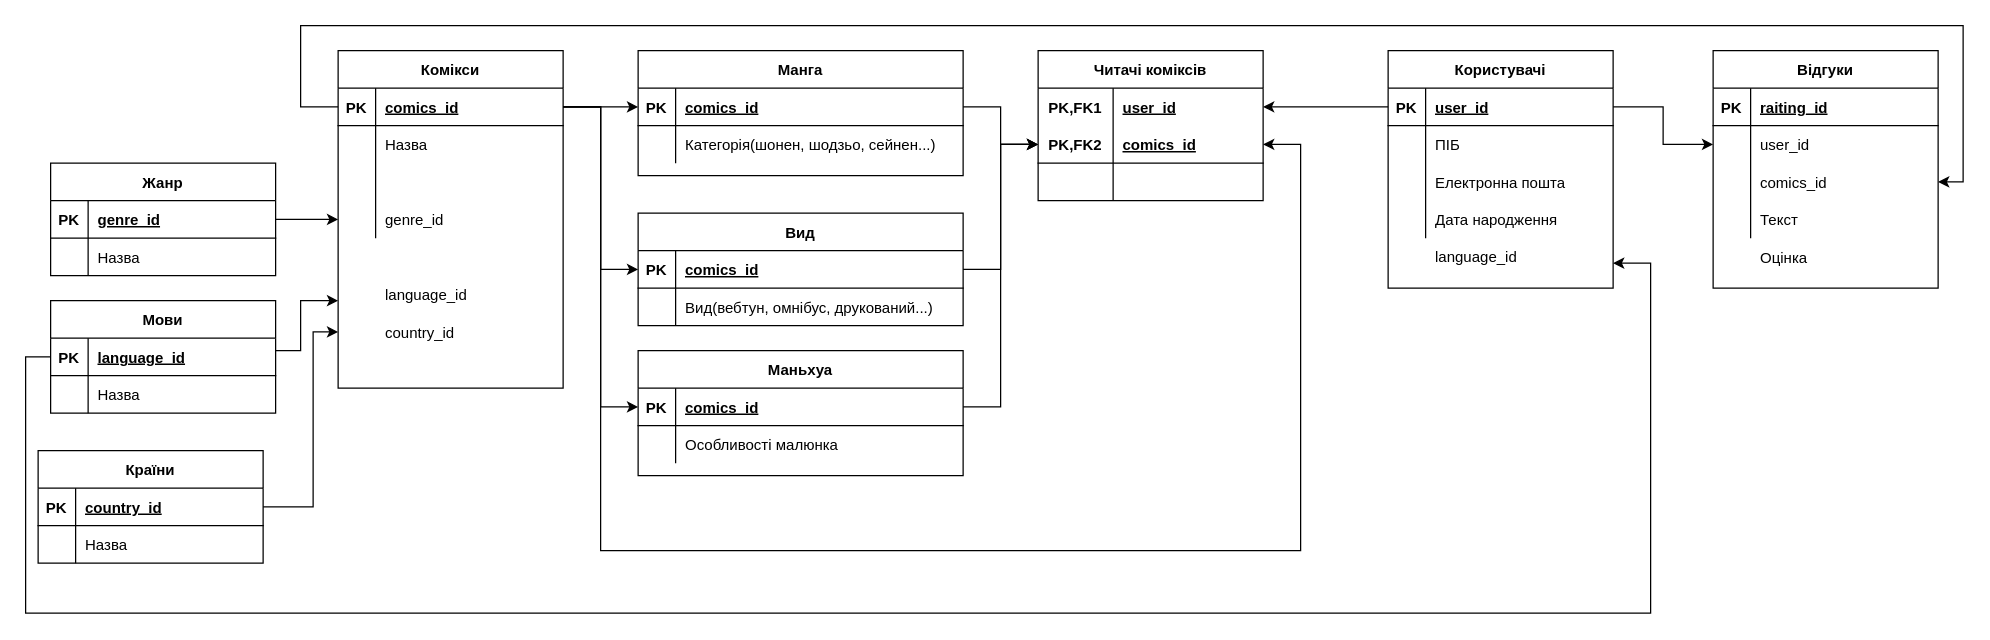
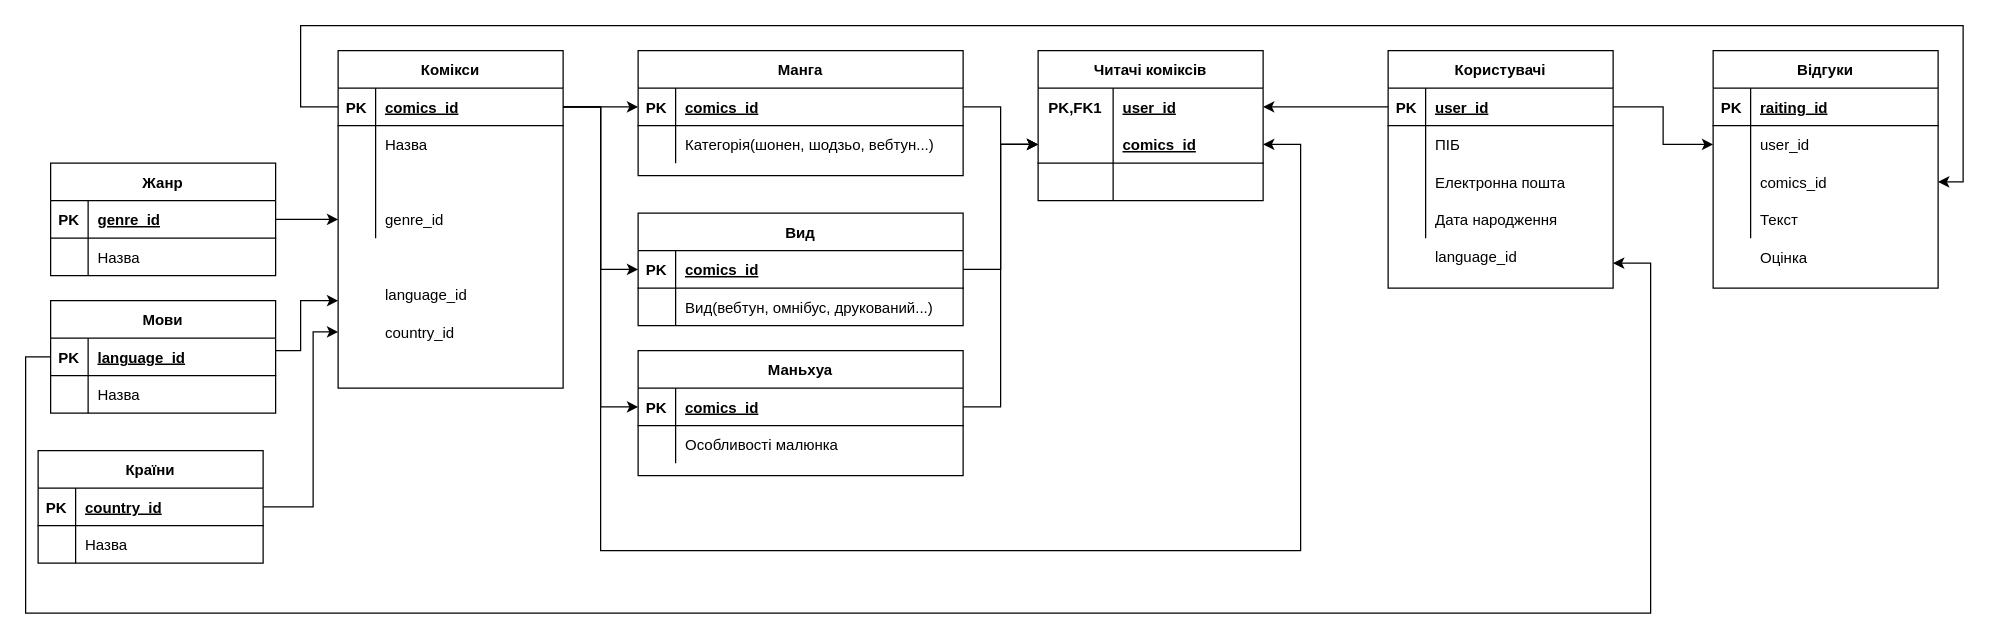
- <mxCell id="61" value="PK,FK2" style="shape=partialRectangle;connectable=0;fillColor=none;top=0;left=0;bottom=0;right=0;fontStyle=1;overflow=hidden;" vertex="1" parent="60"><mxGeometry width="60" height="30" as="geometry" /></mxCell>
- <mxCell id="87" value="Категорія(шонен, шодзьо, сейнен...)" style="shape=partialRectangle;connectable=0;fillColor=none;top=0;left=0;bottom=0;right=0;align=left;spacingLeft=6;overflow=hidden;" vertex="1" parent="85"><mxGeometry x="30" width="230" height="30" as="geometry" /></mxCell>
+ <mxCell id="87" value="Категорія(шонен, шодзьо, вебтун...)" style="shape=partialRectangle;connectable=0;fillColor=none;top=0;left=0;bottom=0;right=0;align=left;spacingLeft=6;overflow=hidden;" vertex="1" parent="85"><mxGeometry x="30" width="230" height="30" as="geometry" /></mxCell>
